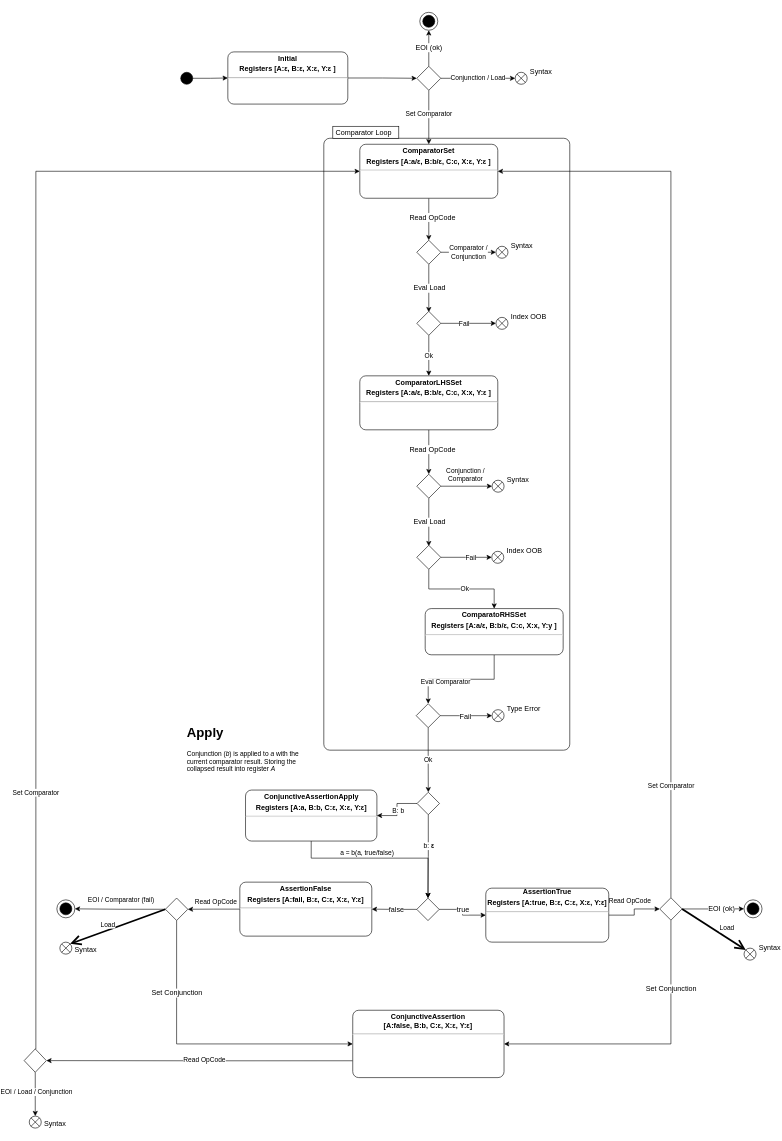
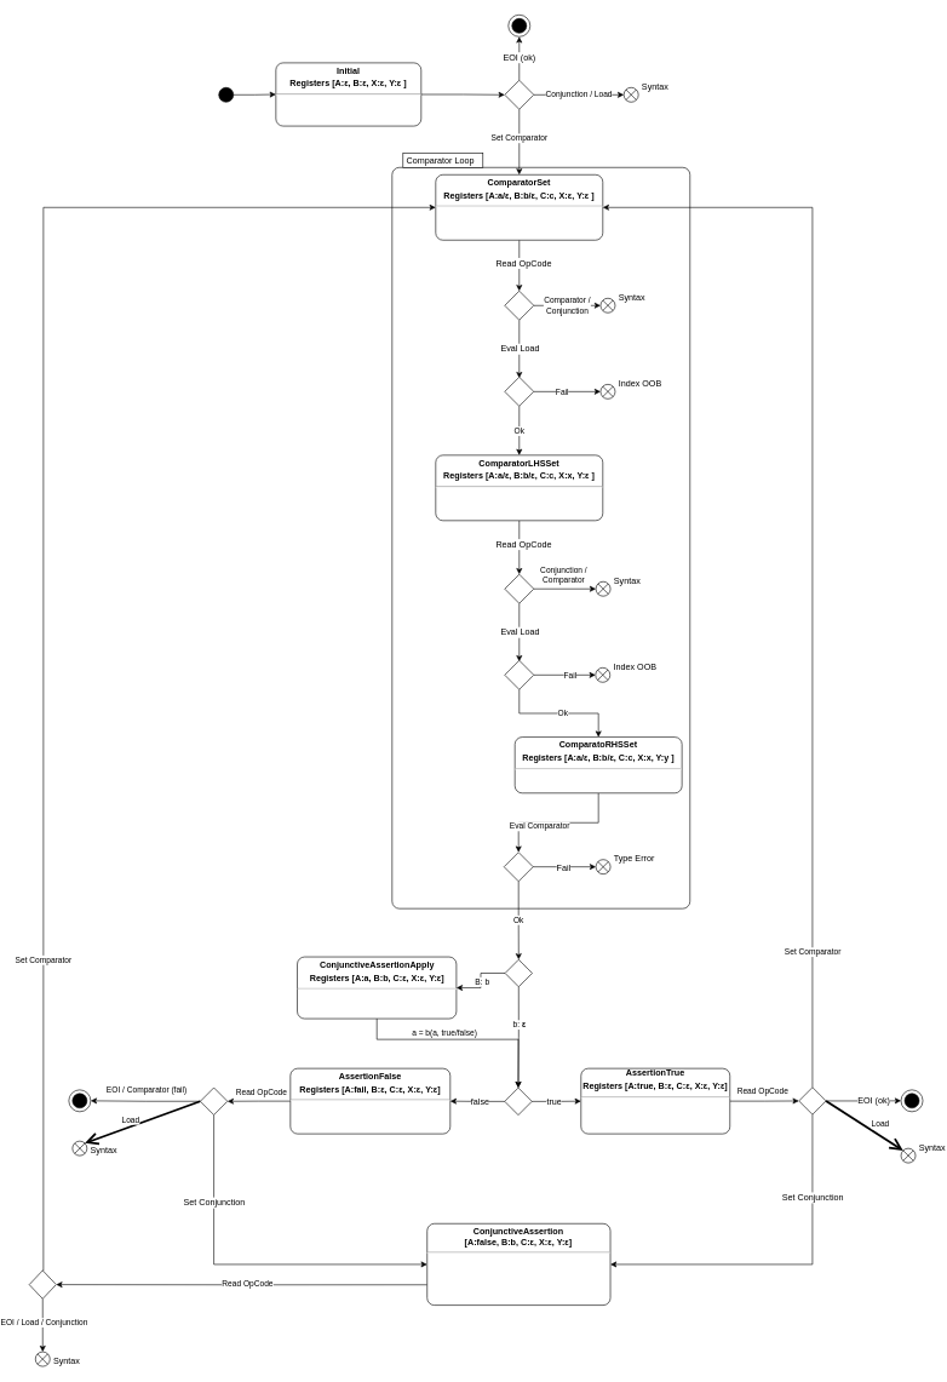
- <mxCell id="93" value="&lt;br&gt;&lt;h1&gt;Apply&lt;br&gt;&lt;/h1&gt;&lt;p&gt;Conjunction (&lt;i&gt;b&lt;/i&gt;) is applied to &lt;i&gt;a &lt;/i&gt;with the current comparator result. Storing the collapsed result into register &lt;i&gt;A&lt;/i&gt;&lt;br&gt;&lt;/p&gt;" style="text;html=1;strokeColor=none;fillColor=none;spacing=5;spacingTop=-20;whiteSpace=wrap;overflow=hidden;rounded=0;fontSize=11;" vertex="1" parent="1"><mxGeometry x="287" y="1190.5" width="205" height="106" as="geometry" /></mxCell>
- <mxCell id="45" value="&lt;b&gt;AssertionTrue&lt;br&gt;&lt;/b&gt;&lt;p style=&quot;margin: 0px ; margin-top: 4px ; text-align: center&quot;&gt;&lt;b&gt;Registers &lt;/b&gt;&lt;b&gt;[A:true, B:&lt;/b&gt;&lt;b&gt;&lt;b&gt;&lt;b&gt;ε&lt;/b&gt;&lt;/b&gt;, C:&lt;/b&gt;&lt;b&gt;&lt;b&gt;ε, X:&lt;/b&gt;&lt;/b&gt;&lt;b&gt;ε, Y:&lt;/b&gt;&lt;b&gt;ε&lt;/b&gt;&lt;b&gt;]&lt;/b&gt;&lt;/p&gt;&lt;hr&gt;&lt;p&gt;&lt;/p&gt;&lt;p style=&quot;margin: 0px ; margin-left: 8px ; text-align: left&quot;&gt;&lt;br&gt;&lt;/p&gt;" style="shape=mxgraph.sysml.simpleState;html=1;overflow=fill;whiteSpace=wrap;align=center;" parent="1" vertex="1"><mxGeometry x="790" y="1480" width="205" height="90" as="geometry" /></mxCell>
+ <mxCell id="45" value="&lt;b&gt;AssertionTrue&lt;br&gt;&lt;/b&gt;&lt;p style=&quot;margin: 0px ; margin-top: 4px ; text-align: center&quot;&gt;&lt;b&gt;Registers &lt;/b&gt;&lt;b&gt;[A:true, B:&lt;/b&gt;&lt;b&gt;&lt;b&gt;&lt;b&gt;ε&lt;/b&gt;&lt;/b&gt;, C:&lt;/b&gt;&lt;b&gt;&lt;b&gt;ε, X:&lt;/b&gt;&lt;/b&gt;&lt;b&gt;ε, Y:&lt;/b&gt;&lt;b&gt;ε&lt;/b&gt;&lt;b&gt;]&lt;/b&gt;&lt;/p&gt;&lt;hr&gt;&lt;p&gt;&lt;/p&gt;&lt;p style=&quot;margin: 0px ; margin-left: 8px ; text-align: left&quot;&gt;&lt;br&gt;&lt;/p&gt;" style="shape=mxgraph.sysml.simpleState;html=1;overflow=fill;whiteSpace=wrap;align=center;" parent="1" vertex="1"><mxGeometry x="780" y="1470" width="205" height="90" as="geometry" /></mxCell>
